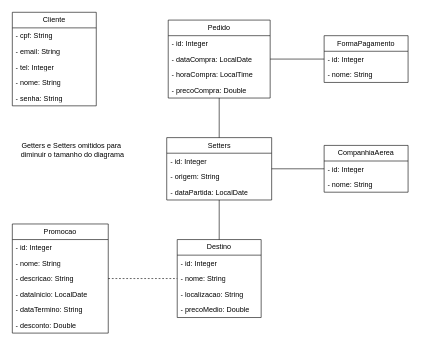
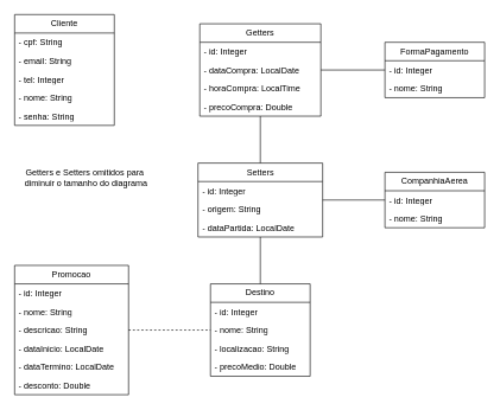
- <mxCell id="8" value="&lt;div&gt;Pedido&lt;/div&gt;" style="swimlane;fontStyle=0;childLayout=stackLayout;horizontal=1;startSize=26;fillColor=none;horizontalStack=0;resizeParent=1;resizeParentMax=0;resizeLast=0;collapsible=1;marginBottom=0;whiteSpace=wrap;html=1;" vertex="1" parent="1"><mxGeometry x="280" y="33" width="170" height="130" as="geometry" /></mxCell>
+ <mxCell id="8" value="&lt;div&gt;Getters&lt;/div&gt;" style="swimlane;fontStyle=0;childLayout=stackLayout;horizontal=1;startSize=26;fillColor=none;horizontalStack=0;resizeParent=1;resizeParentMax=0;resizeLast=0;collapsible=1;marginBottom=0;whiteSpace=wrap;html=1;" vertex="1" parent="1"><mxGeometry x="280" y="33" width="170" height="130" as="geometry" /></mxCell>
- <mxCell id="33" value="- dataTermino: String" style="text;strokeColor=none;fillColor=none;align=left;verticalAlign=top;spacingLeft=4;spacingRight=4;overflow=hidden;rotatable=0;points=[[0,0.5],[1,0.5]];portConstraint=eastwest;whiteSpace=wrap;html=1;" vertex="1" parent="28"><mxGeometry y="130" width="160" height="26" as="geometry" /></mxCell>
+ <mxCell id="33" value="- dataTermino: LocalDate" style="text;strokeColor=none;fillColor=none;align=left;verticalAlign=top;spacingLeft=4;spacingRight=4;overflow=hidden;rotatable=0;points=[[0,0.5],[1,0.5]];portConstraint=eastwest;whiteSpace=wrap;html=1;" vertex="1" parent="28"><mxGeometry y="130" width="160" height="26" as="geometry" /></mxCell>
